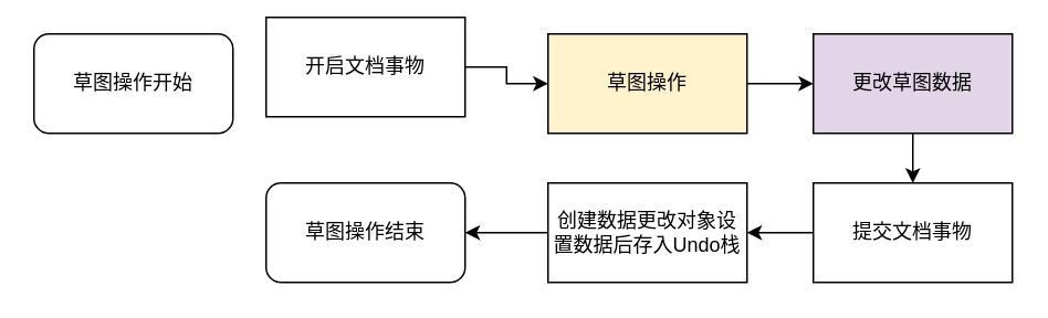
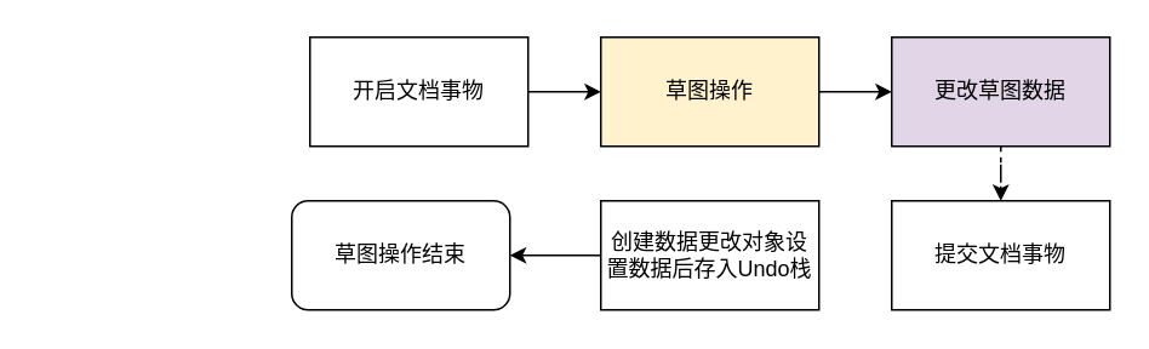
- <mxCell id="4" value="开启文档事物" style="rounded=0;whiteSpace=wrap;html=1;" vertex="1" parent="1"><mxGeometry x="160" y="10" width="120" height="60" as="geometry" /></mxCell>
+ <mxCell id="4" value="开启文档事物" style="rounded=0;whiteSpace=wrap;html=1;" vertex="1" parent="1"><mxGeometry x="170" y="20" width="120" height="60" as="geometry" /></mxCell>
- <mxCell id="2" value="草图操作开始" style="rounded=1;whiteSpace=wrap;html=1;" vertex="1" parent="1"><mxGeometry x="20" y="20" width="120" height="60" as="geometry" /></mxCell>
- <mxCell id="7" style="edgeStyle=orthogonalEdgeStyle;rounded=0;orthogonalLoop=1;jettySize=auto;html=1;entryX=0.5;entryY=0;entryDx=0;entryDy=0;" edge="1" parent="1" source="8" target="10"><mxGeometry relative="1" as="geometry" /></mxCell>
+ <mxCell id="7" style="edgeStyle=orthogonalEdgeStyle;rounded=0;orthogonalLoop=1;jettySize=auto;html=1;entryX=0.5;entryY=0;entryDx=0;entryDy=0;dashed=1;" edge="1" parent="1" source="8" target="10"><mxGeometry relative="1" as="geometry" /></mxCell>
- <mxCell id="9" style="edgeStyle=orthogonalEdgeStyle;rounded=0;orthogonalLoop=1;jettySize=auto;html=1;entryX=1;entryY=0.5;entryDx=0;entryDy=0;" edge="1" parent="1" source="10" target="12"><mxGeometry relative="1" as="geometry" /></mxCell>
